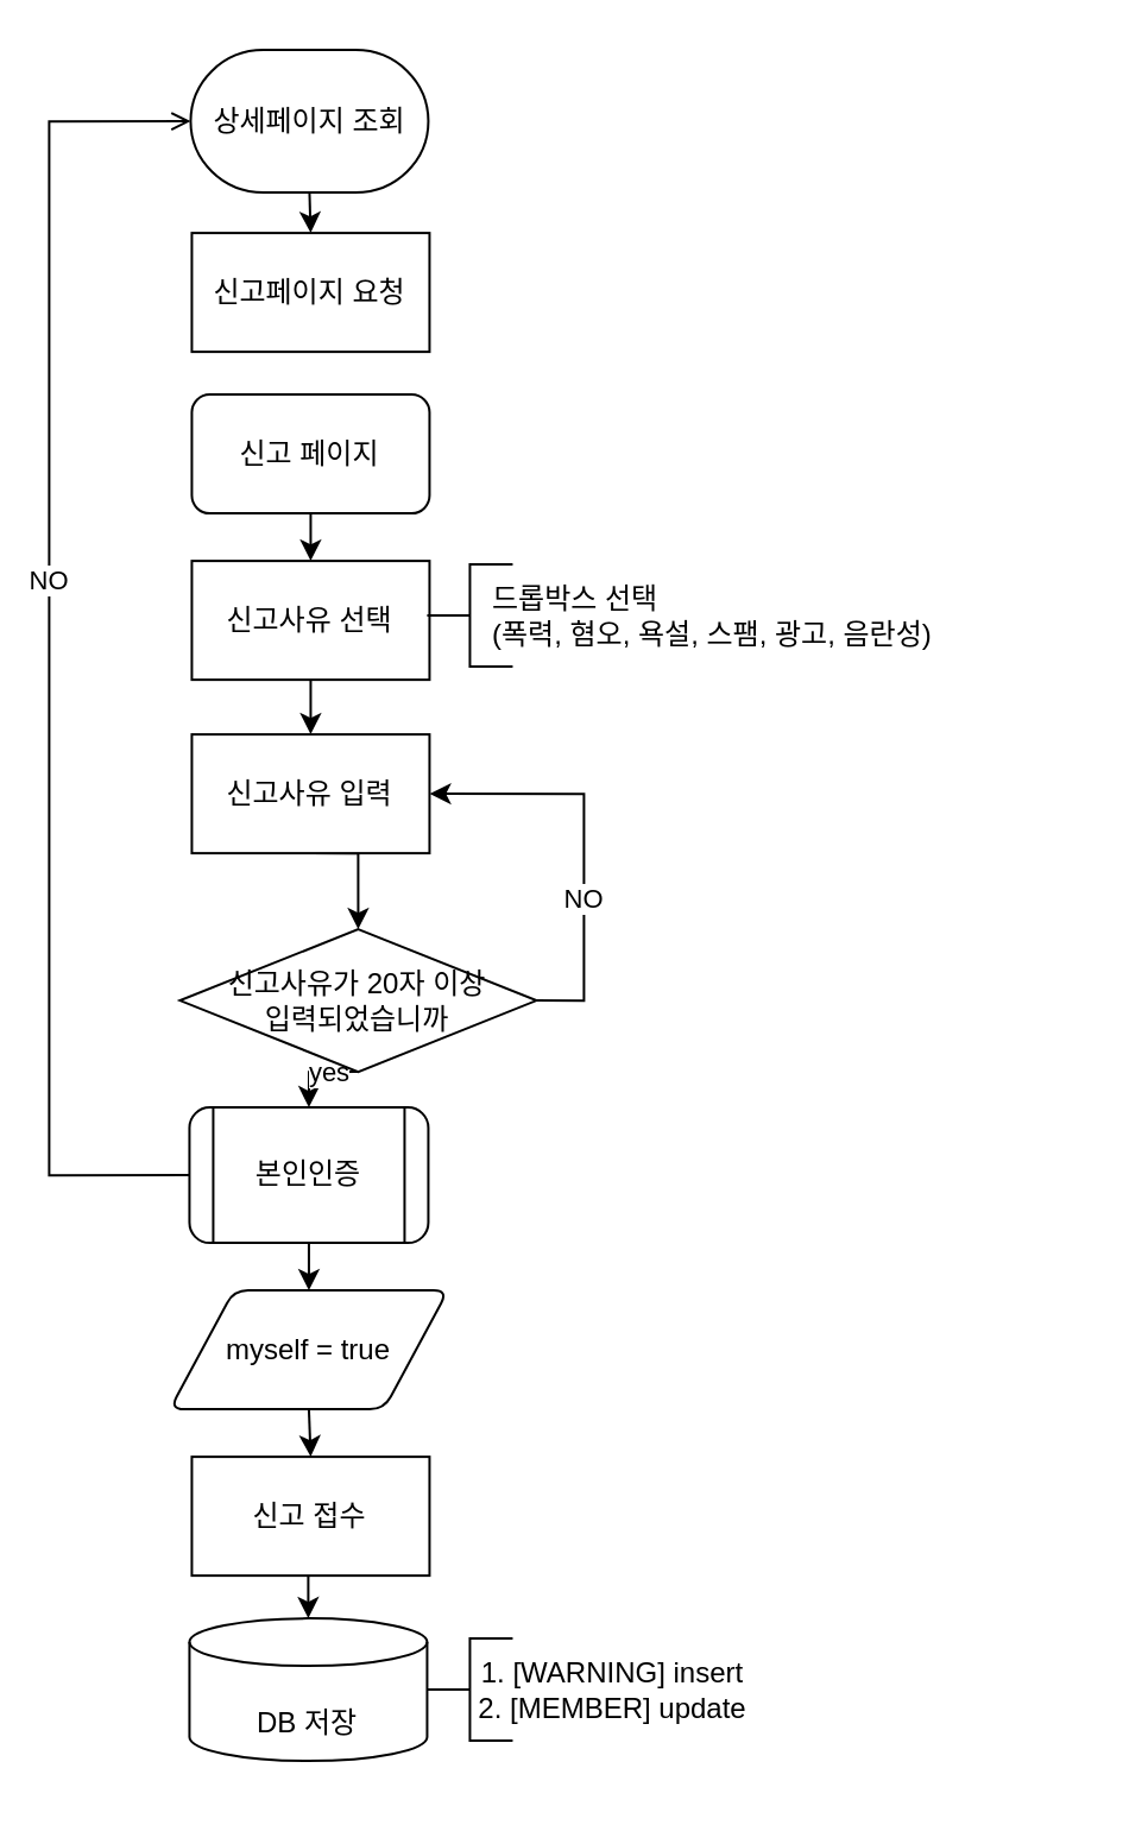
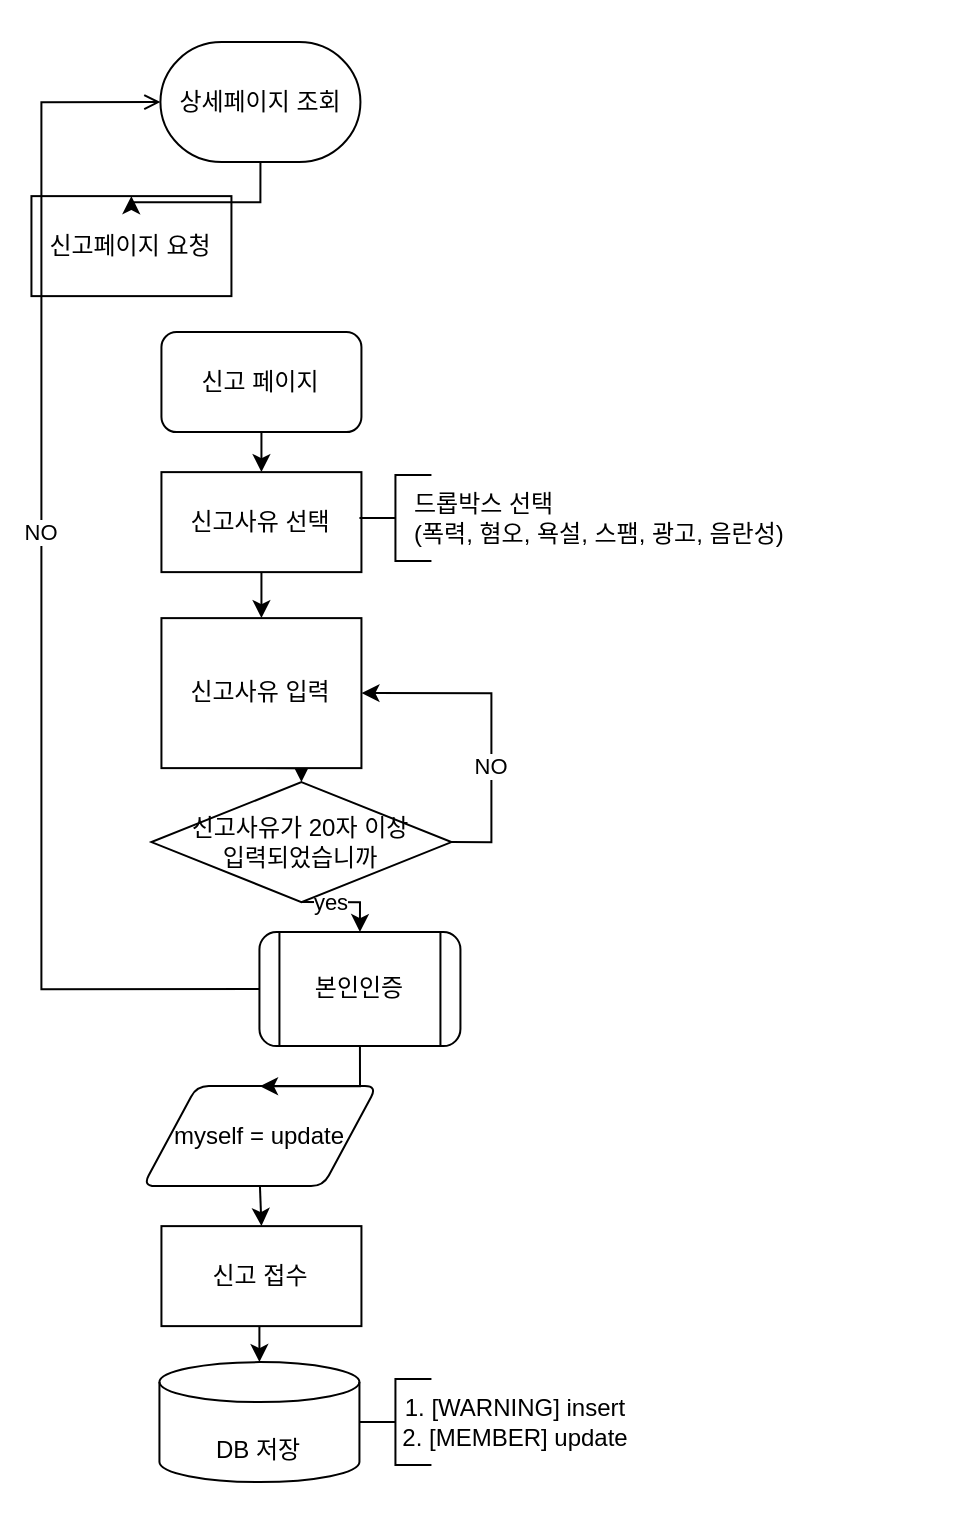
- <mxCell id="7" value="&lt;p&gt;신고페이지 요청&lt;/p&gt;" style="rounded=0;whiteSpace=wrap;html=1;strokeWidth=1;" vertex="1" parent="1"><mxGeometry x="80.222" y="97.556" width="100" height="50" as="geometry" /></mxCell>
+ <mxCell id="7" value="&lt;p&gt;신고페이지 요청&lt;/p&gt;" style="rounded=0;whiteSpace=wrap;html=1;strokeWidth=1;" vertex="1" parent="1"><mxGeometry x="15.222" y="97.556" width="100" height="50" as="geometry" /></mxCell>
- <mxCell id="16" value="&lt;p&gt;신고사유 입력&lt;/p&gt;" style="rounded=0;whiteSpace=wrap;html=1;strokeWidth=1;" vertex="1" parent="1"><mxGeometry x="80.222" y="308.556" width="100" height="50" as="geometry" /></mxCell>
+ <mxCell id="16" value="&lt;p&gt;신고사유 입력&lt;/p&gt;" style="rounded=0;whiteSpace=wrap;html=1;strokeWidth=1;" vertex="1" parent="1"><mxGeometry x="80.222" y="308.556" width="100" height="75" as="geometry" /></mxCell>
- <mxCell id="22" value="본인인증" style="shape=process;whiteSpace=wrap;html=1;backgroundOutline=1;rounded=1;labelBackgroundColor=none;fontColor=default;strokeWidth=1;fillColor=default;verticalAlign=middle;" vertex="1" parent="1"><mxGeometry x="79.222" y="465.556" width="100.5" height="57" as="geometry" /></mxCell>
+ <mxCell id="22" value="본인인증" style="shape=process;whiteSpace=wrap;html=1;backgroundOutline=1;rounded=1;labelBackgroundColor=none;fontColor=default;strokeWidth=1;fillColor=default;verticalAlign=middle;" vertex="1" parent="1"><mxGeometry x="129.222" y="465.556" width="100.5" height="57" as="geometry" /></mxCell>
- <mxCell id="20" value="myself = true" style="shape=parallelogram;html=1;strokeWidth=1;perimeter=parallelogramPerimeter;whiteSpace=wrap;rounded=1;arcSize=12;size=0.23;labelBackgroundColor=none;fontColor=default;fillColor=default;verticalAlign=middle;spacing=1;" vertex="1" parent="1"><mxGeometry x="70.972" y="542.556" width="117" height="50" as="geometry" /></mxCell>
+ <mxCell id="20" value="myself = update" style="shape=parallelogram;html=1;strokeWidth=1;perimeter=parallelogramPerimeter;whiteSpace=wrap;rounded=1;arcSize=12;size=0.23;labelBackgroundColor=none;fontColor=default;fillColor=default;verticalAlign=middle;spacing=1;" vertex="1" parent="1"><mxGeometry x="70.972" y="542.556" width="117" height="50" as="geometry" /></mxCell>
